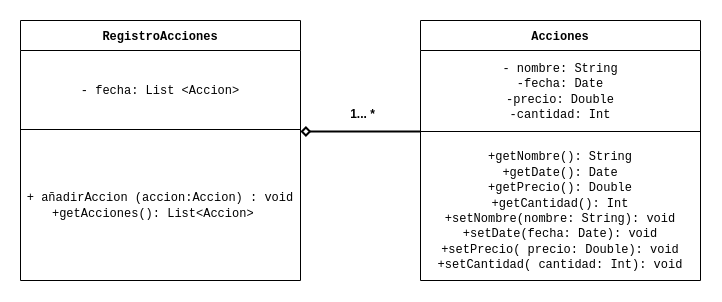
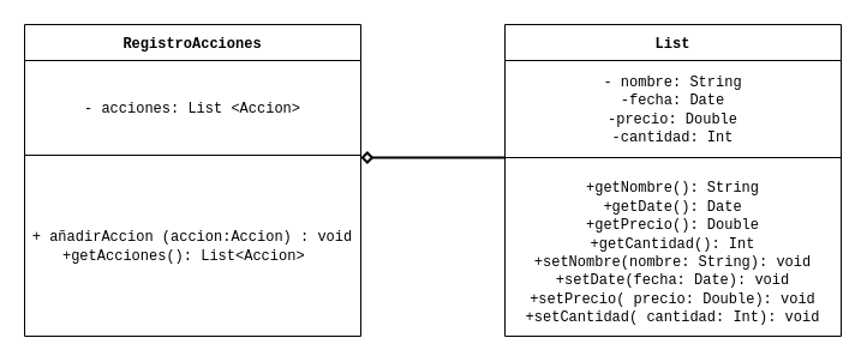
- <mxCell id="5" value="Acciones" style="shape=table;startSize=30;container=1;collapsible=0;childLayout=tableLayout;fontFamily=Courier New;fontStyle=1" vertex="1" parent="1"><mxGeometry x="420" y="20" width="280" height="260" as="geometry" /></mxCell>
+ <mxCell id="5" value="List" style="shape=table;startSize=30;container=1;collapsible=0;childLayout=tableLayout;fontFamily=Courier New;fontStyle=1" vertex="1" parent="1"><mxGeometry x="420" y="20" width="280" height="260" as="geometry" /></mxCell>
- <mxCell id="12" value="&lt;font face=&quot;Courier New&quot;&gt;- fecha: List &amp;lt;Accion&amp;gt;&lt;/font&gt;" style="shape=partialRectangle;html=1;whiteSpace=wrap;connectable=0;strokeColor=inherit;overflow=hidden;fillColor=none;top=0;left=0;bottom=0;right=0;pointerEvents=1;" vertex="1" parent="11"><mxGeometry width="280" height="79" as="geometry"><mxRectangle width="280" height="79" as="alternateBounds" /></mxGeometry></mxCell>
+ <mxCell id="12" value="&lt;font face=&quot;Courier New&quot;&gt;- acciones: List &amp;lt;Accion&amp;gt;&lt;/font&gt;" style="shape=partialRectangle;html=1;whiteSpace=wrap;connectable=0;strokeColor=inherit;overflow=hidden;fillColor=none;top=0;left=0;bottom=0;right=0;pointerEvents=1;" vertex="1" parent="11"><mxGeometry width="280" height="79" as="geometry"><mxRectangle width="280" height="79" as="alternateBounds" /></mxGeometry></mxCell>
- <mxCell id="4" value="&lt;font style=&quot;vertical-align: inherit;&quot;&gt;&lt;font style=&quot;vertical-align: inherit;&quot;&gt;&lt;font style=&quot;vertical-align: inherit;&quot;&gt;&lt;font style=&quot;vertical-align: inherit;&quot;&gt;&lt;b&gt;1... *&lt;/b&gt;&lt;/font&gt;&lt;/font&gt;&lt;/font&gt;&lt;/font&gt;" style="text;html=1;align=center;verticalAlign=middle;resizable=0;points=[];autosize=1;strokeColor=none;fillColor=none;" vertex="1" parent="2"><mxGeometry x="36.923" width="50" height="30" as="geometry" /></mxCell>
